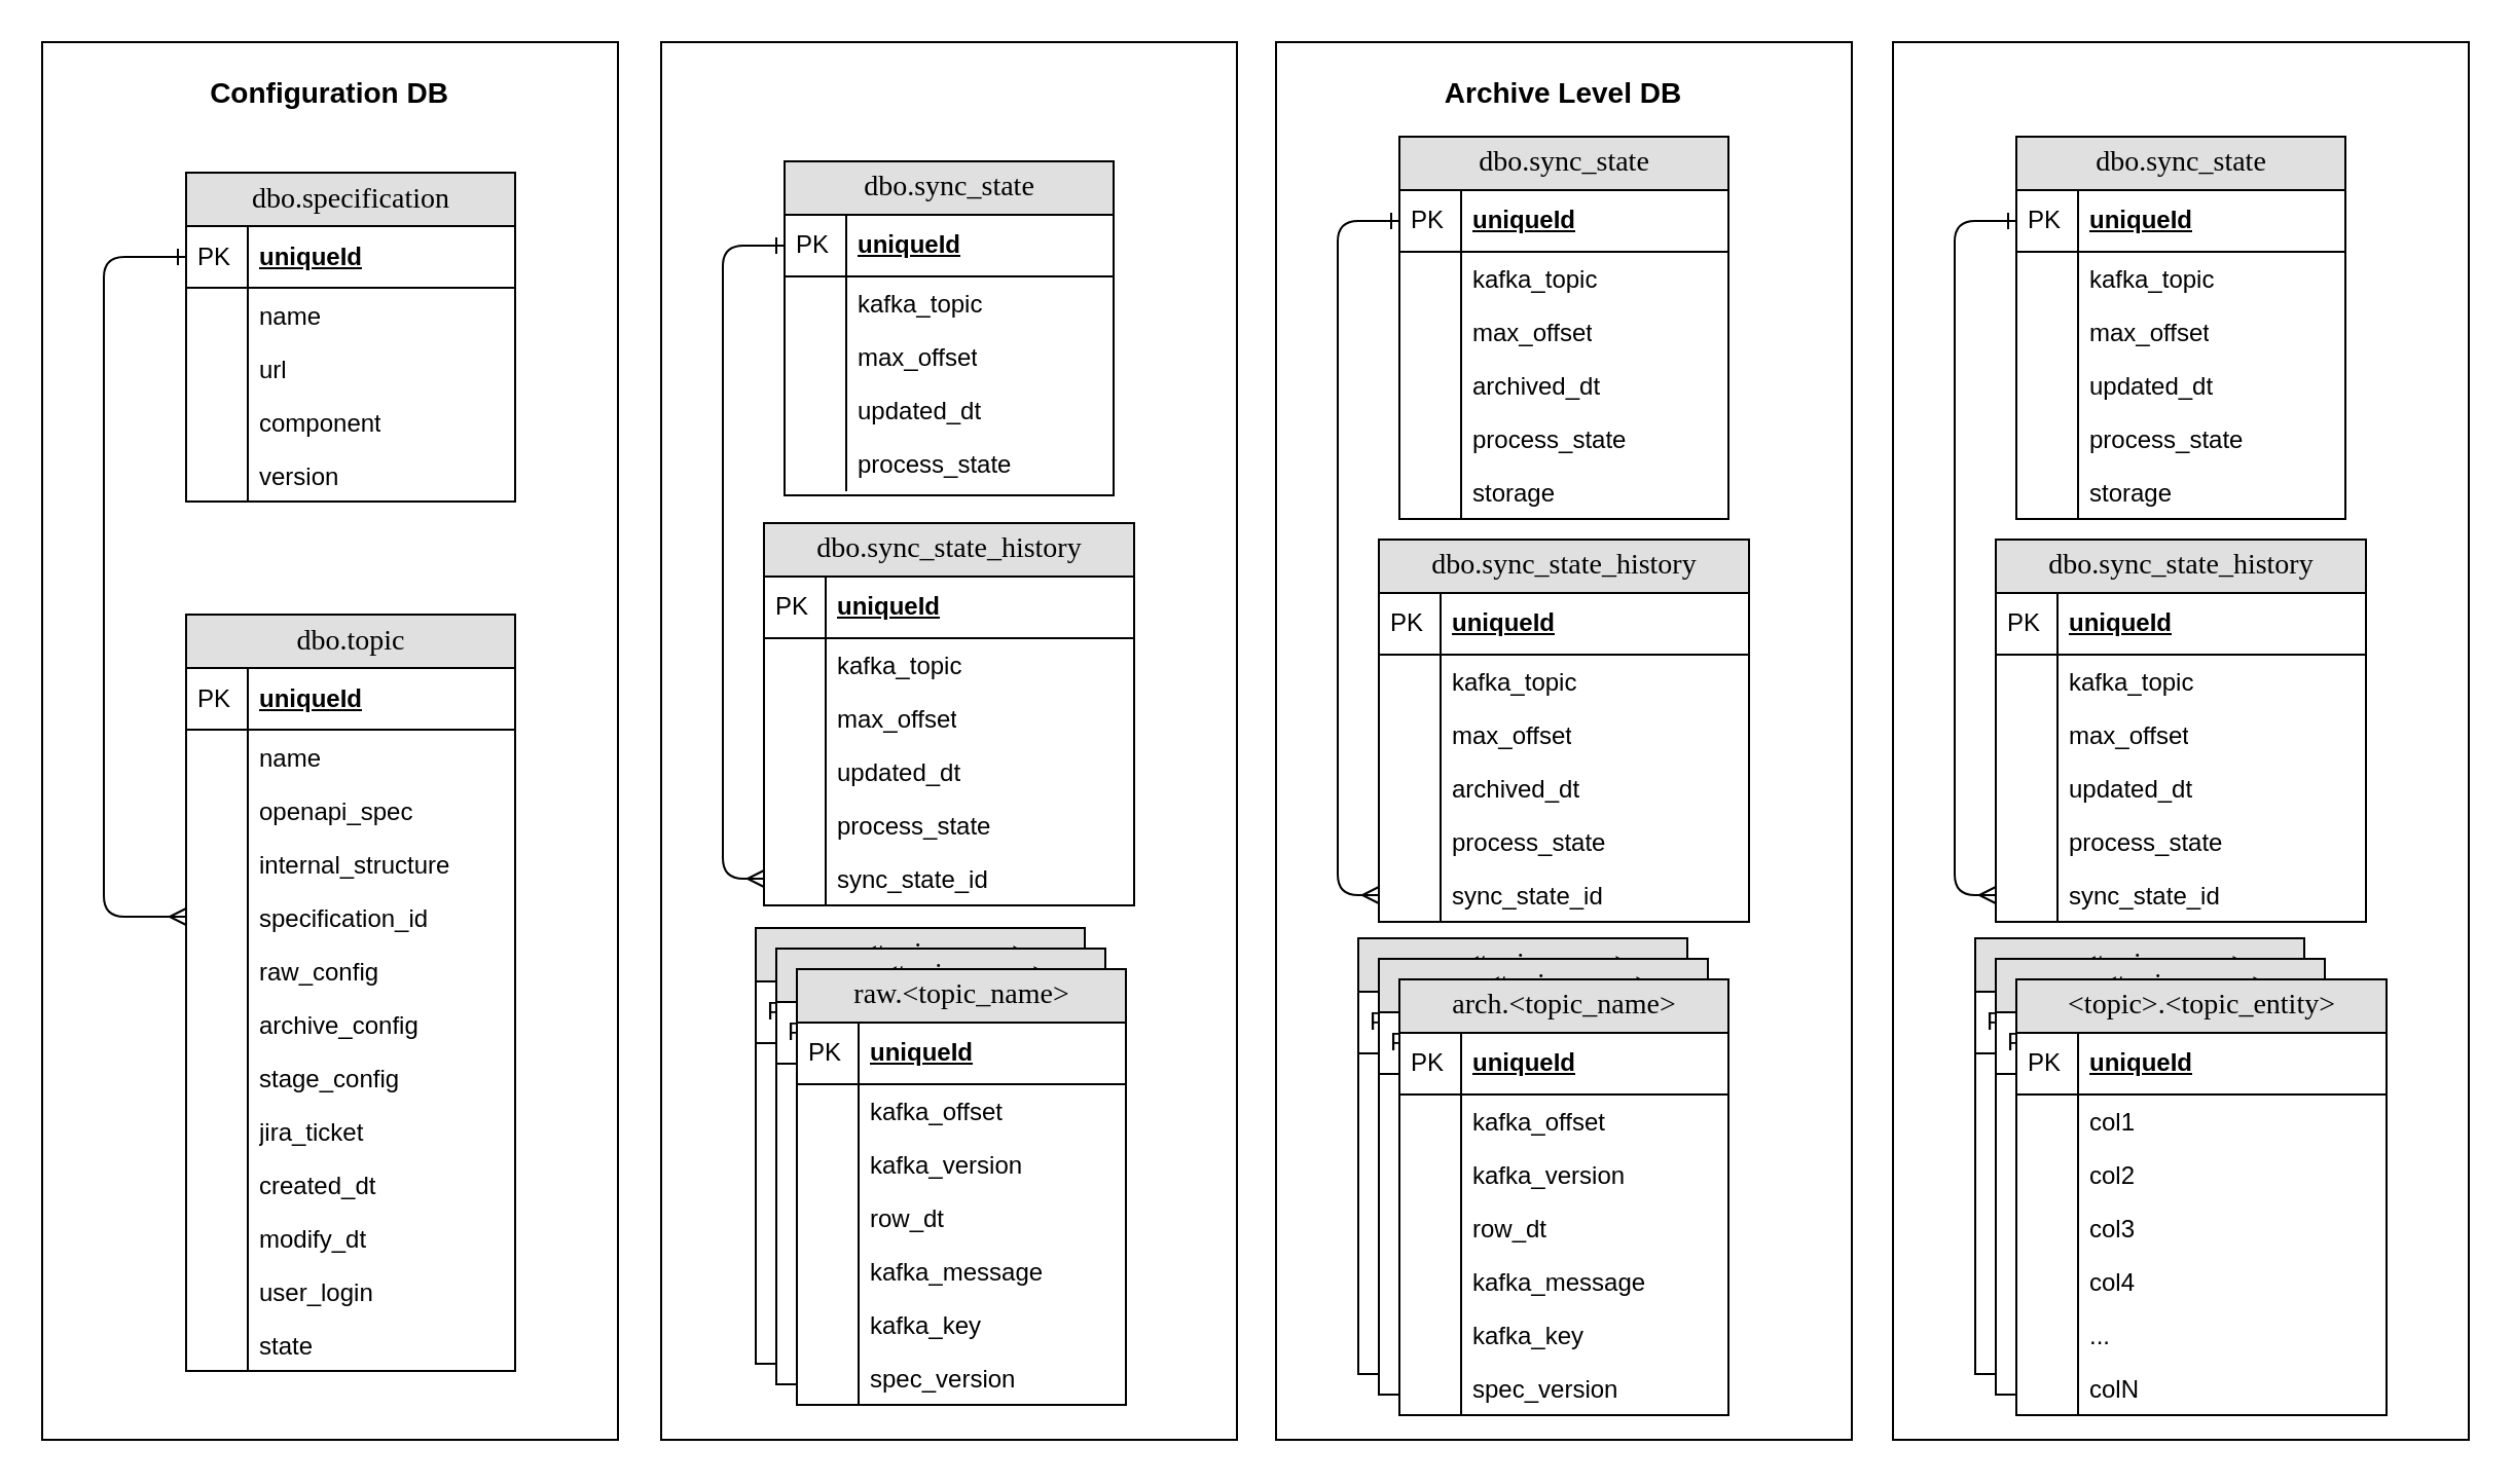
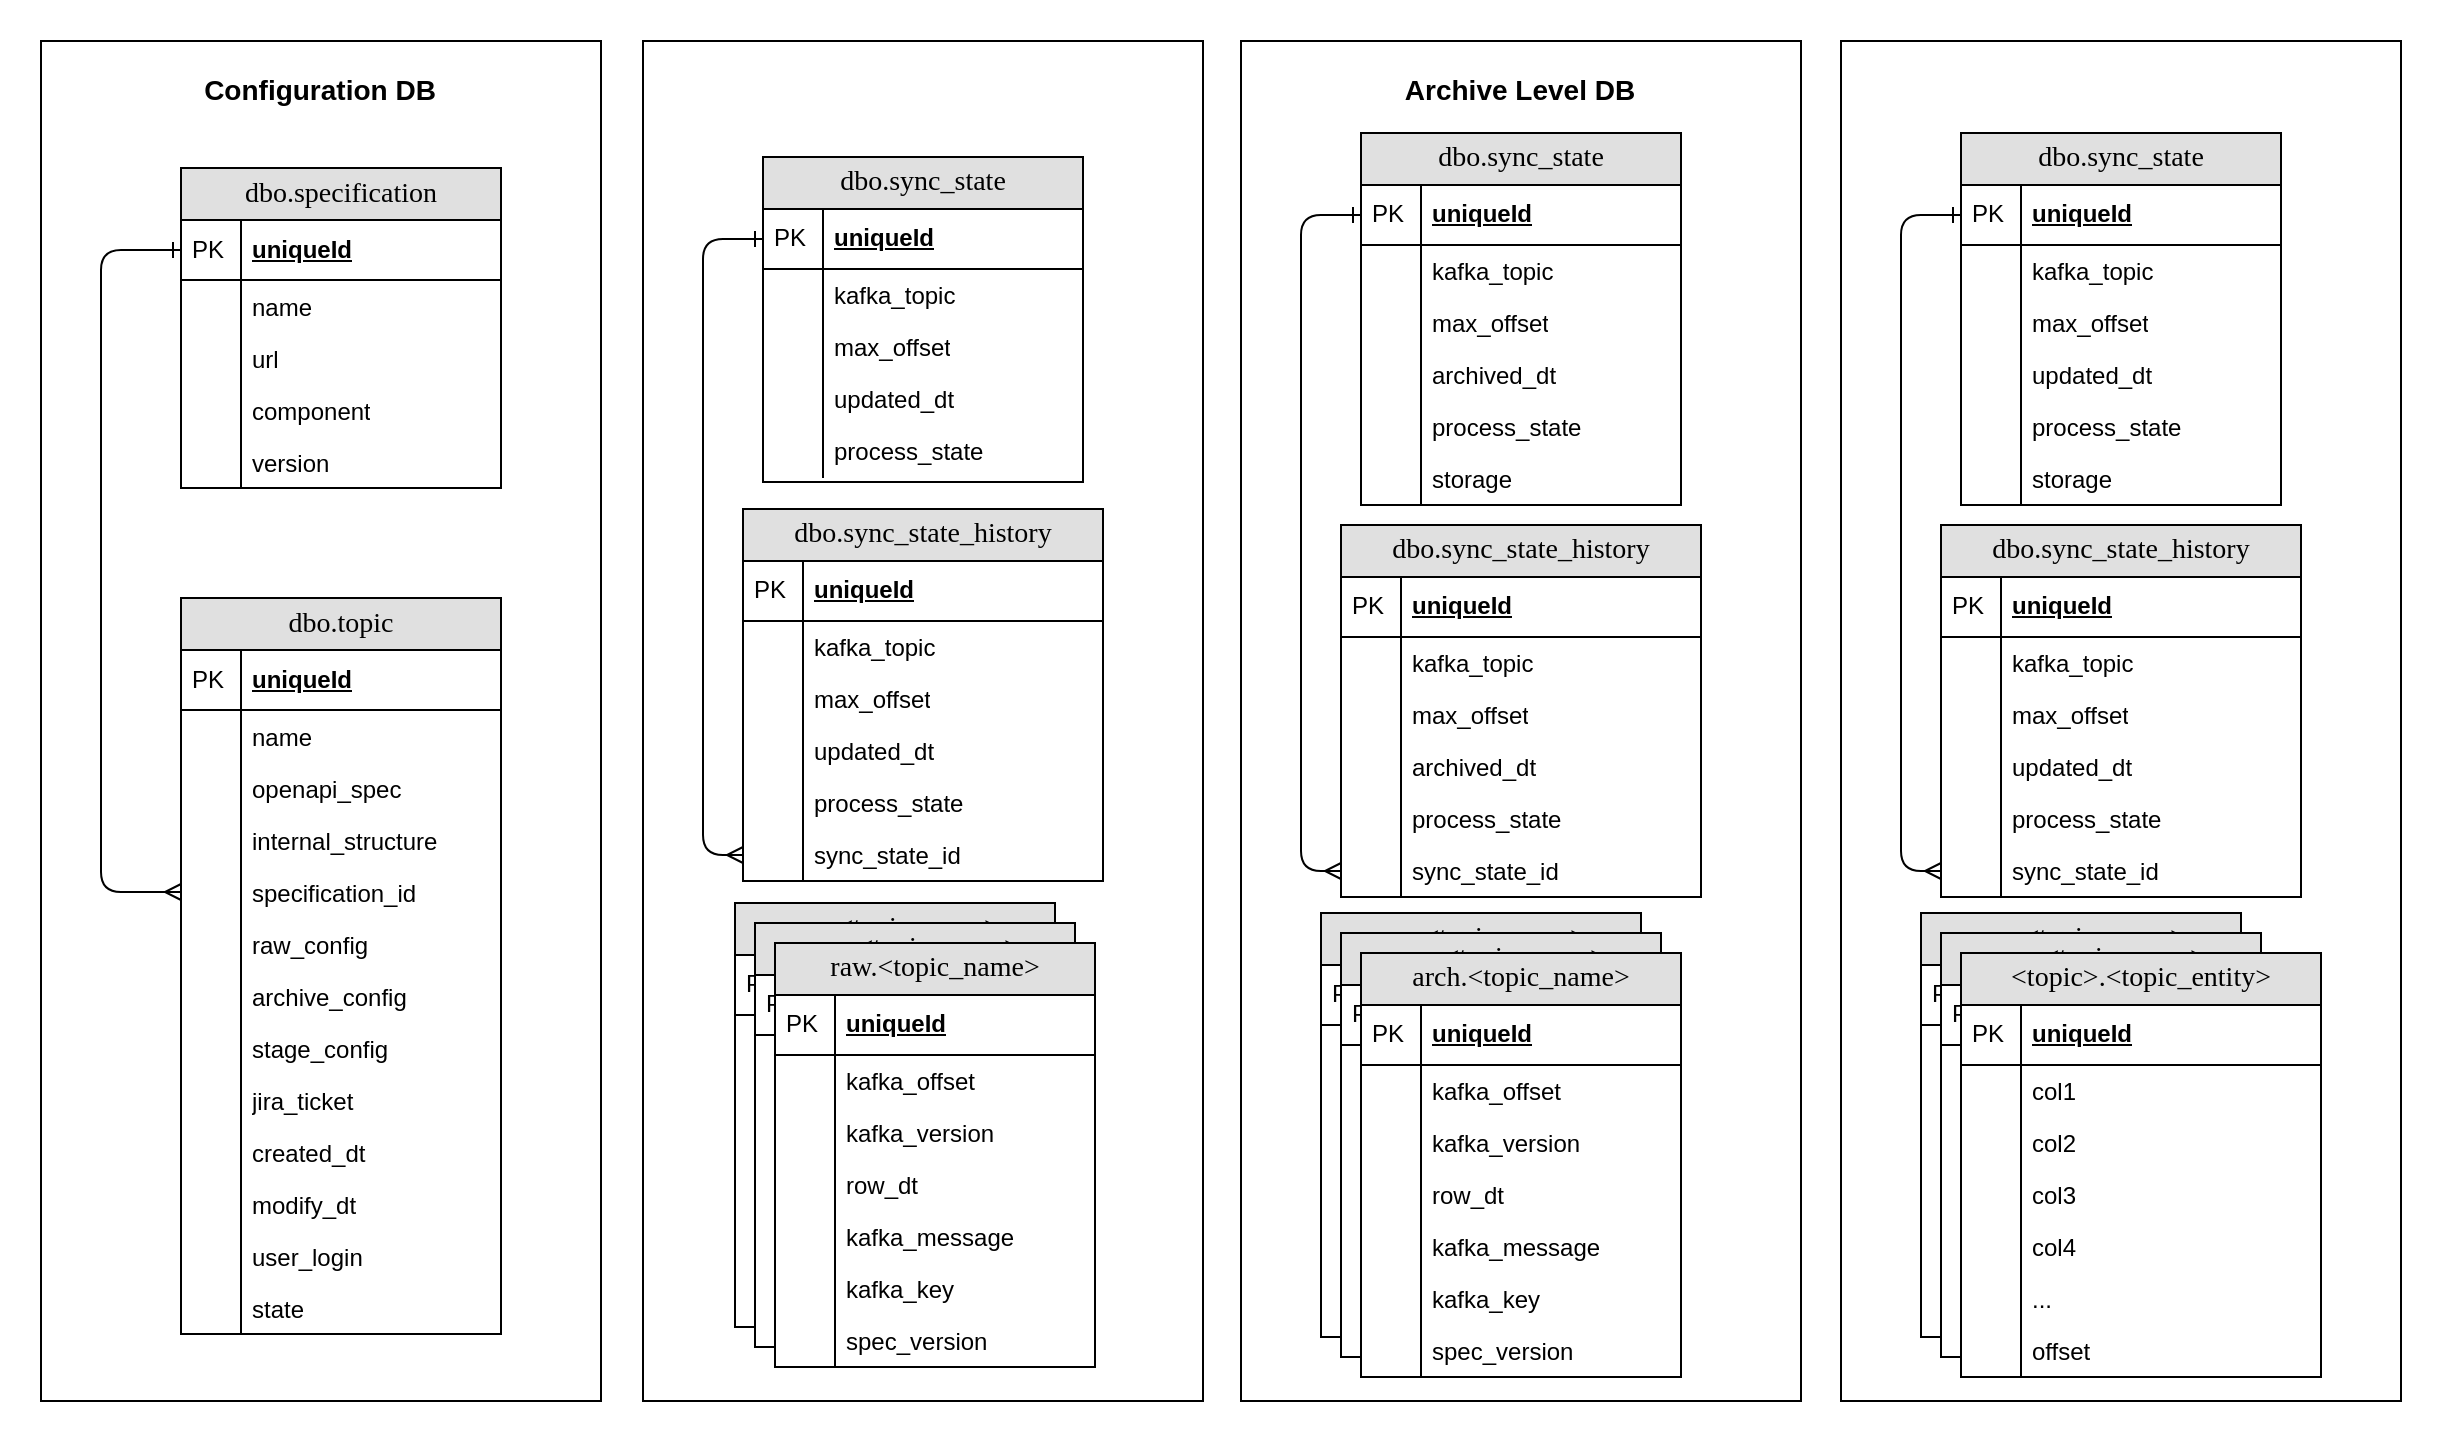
- <mxCell id="245" value="colN" style="shape=partialRectangle;top=0;left=0;right=0;bottom=0;html=1;align=left;verticalAlign=top;fillColor=none;spacingLeft=34;spacingRight=4;whiteSpace=wrap;overflow=hidden;rotatable=0;points=[[0,0.5],[1,0.5]];portConstraint=eastwest;dropTarget=0;" vertex="1" parent="232"><mxGeometry y="186" width="180" height="26" as="geometry" /></mxCell>
+ <mxCell id="245" value="offset" style="shape=partialRectangle;top=0;left=0;right=0;bottom=0;html=1;align=left;verticalAlign=top;fillColor=none;spacingLeft=34;spacingRight=4;whiteSpace=wrap;overflow=hidden;rotatable=0;points=[[0,0.5],[1,0.5]];portConstraint=eastwest;dropTarget=0;" vertex="1" parent="232"><mxGeometry y="186" width="180" height="26" as="geometry" /></mxCell>
